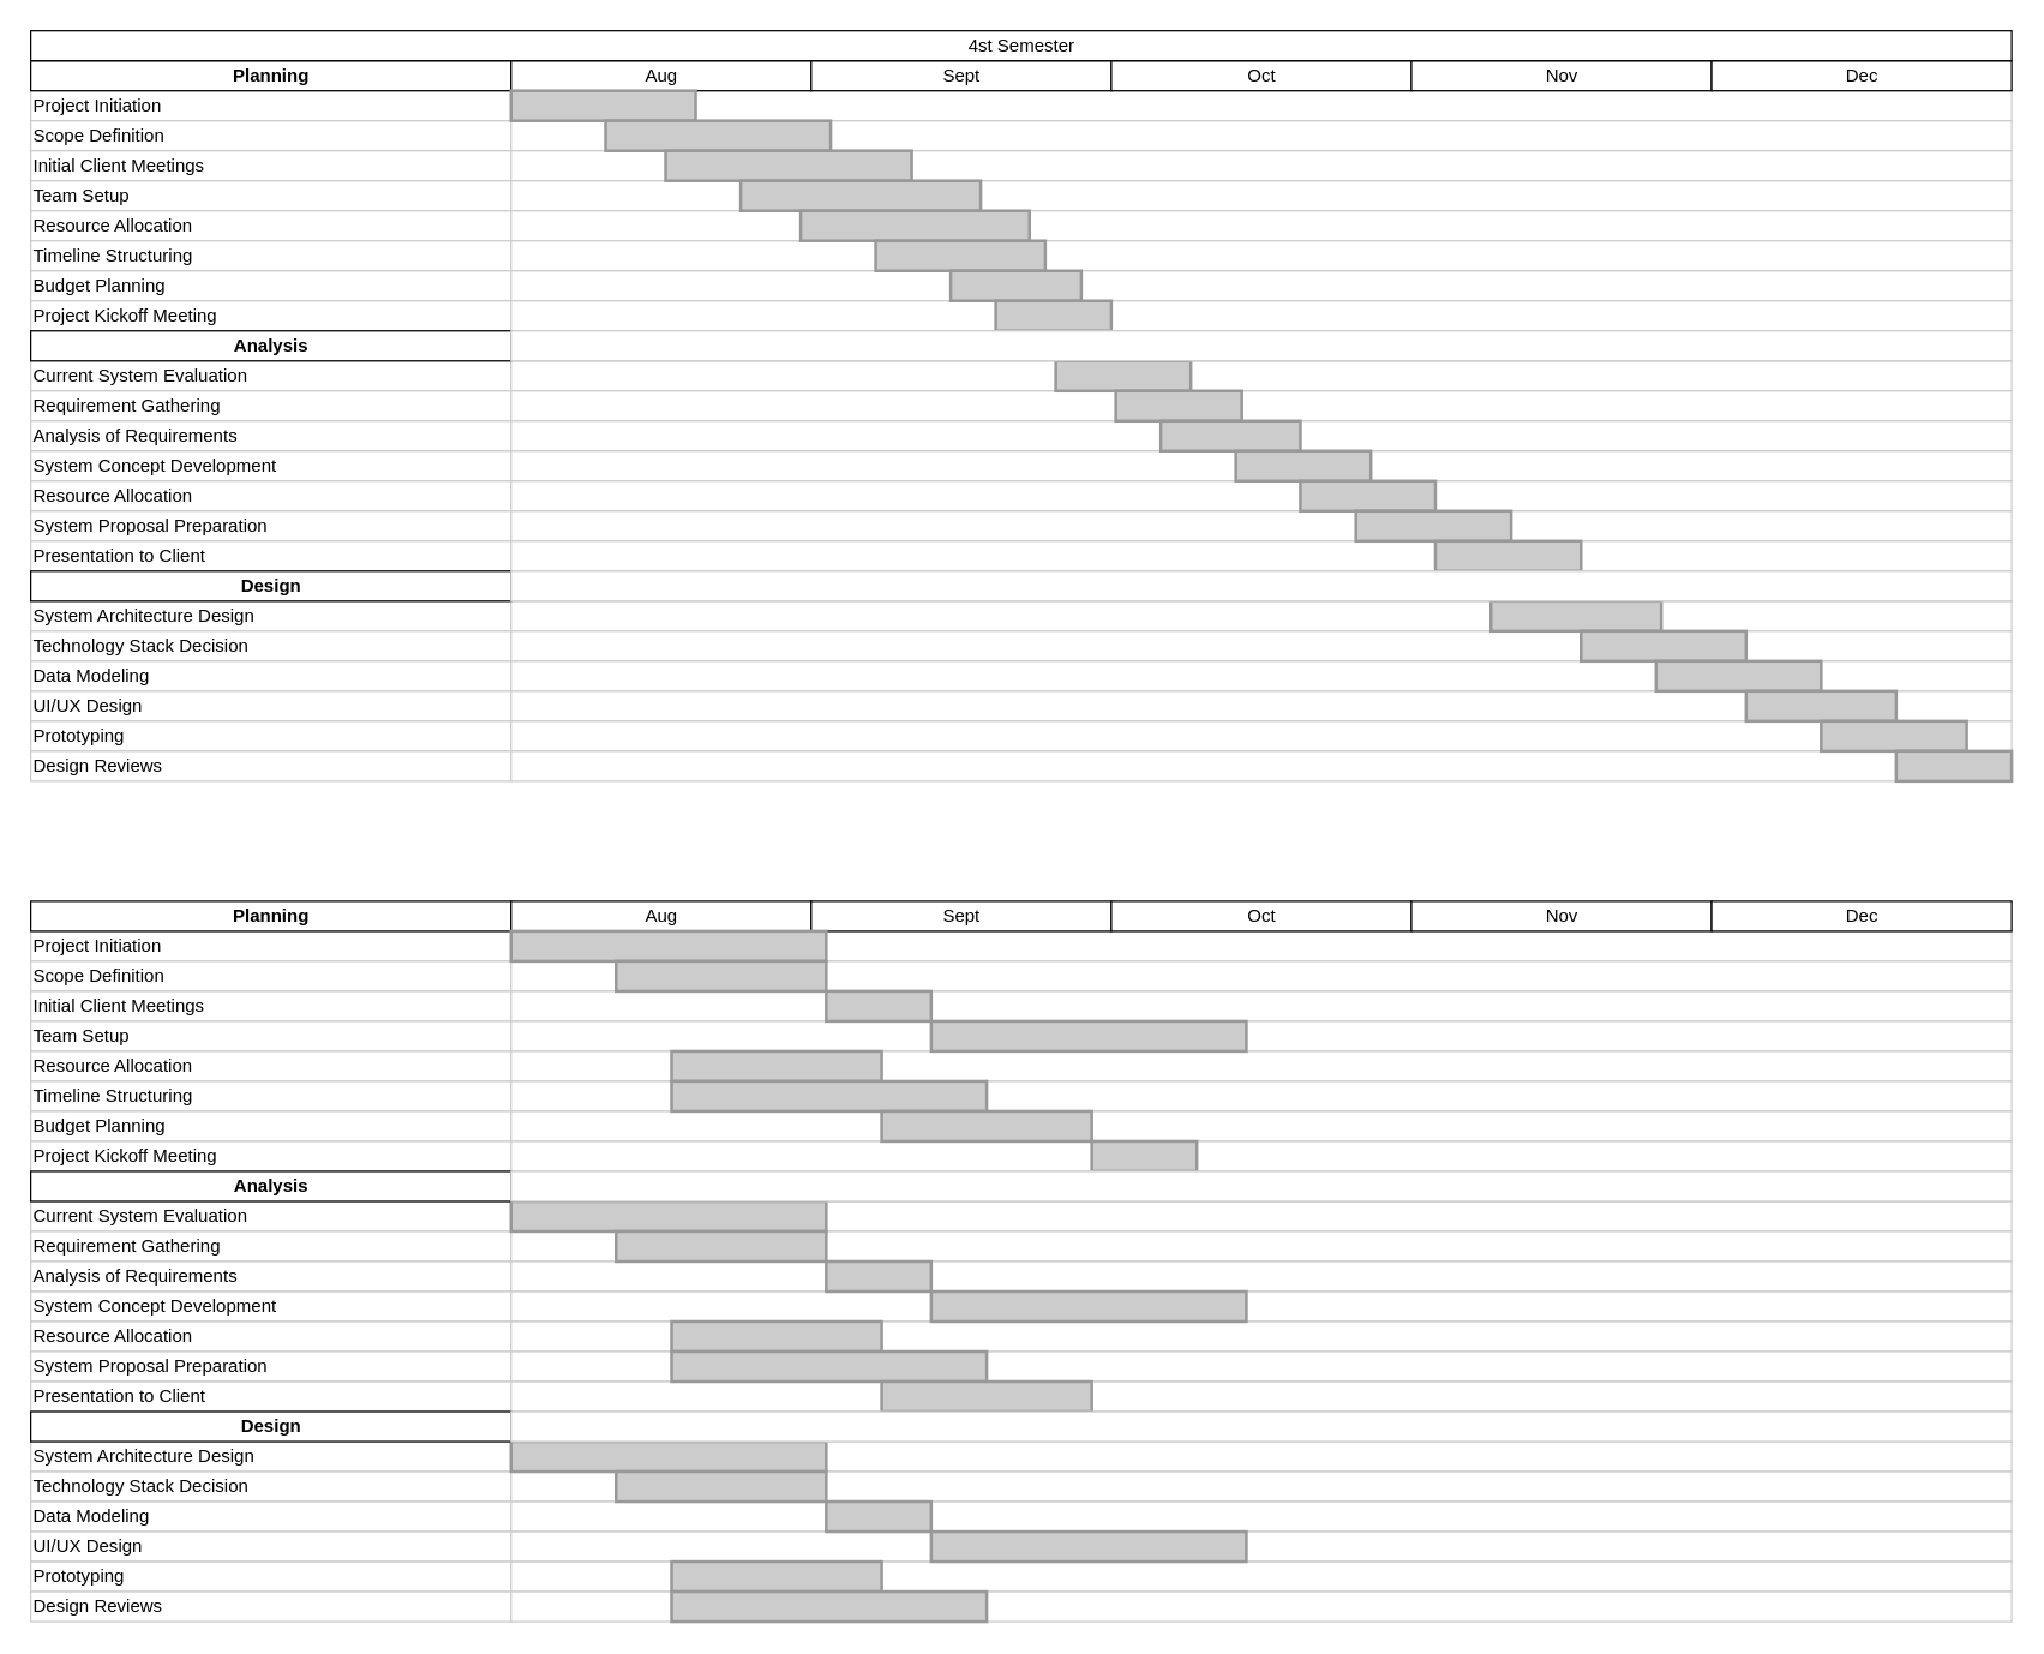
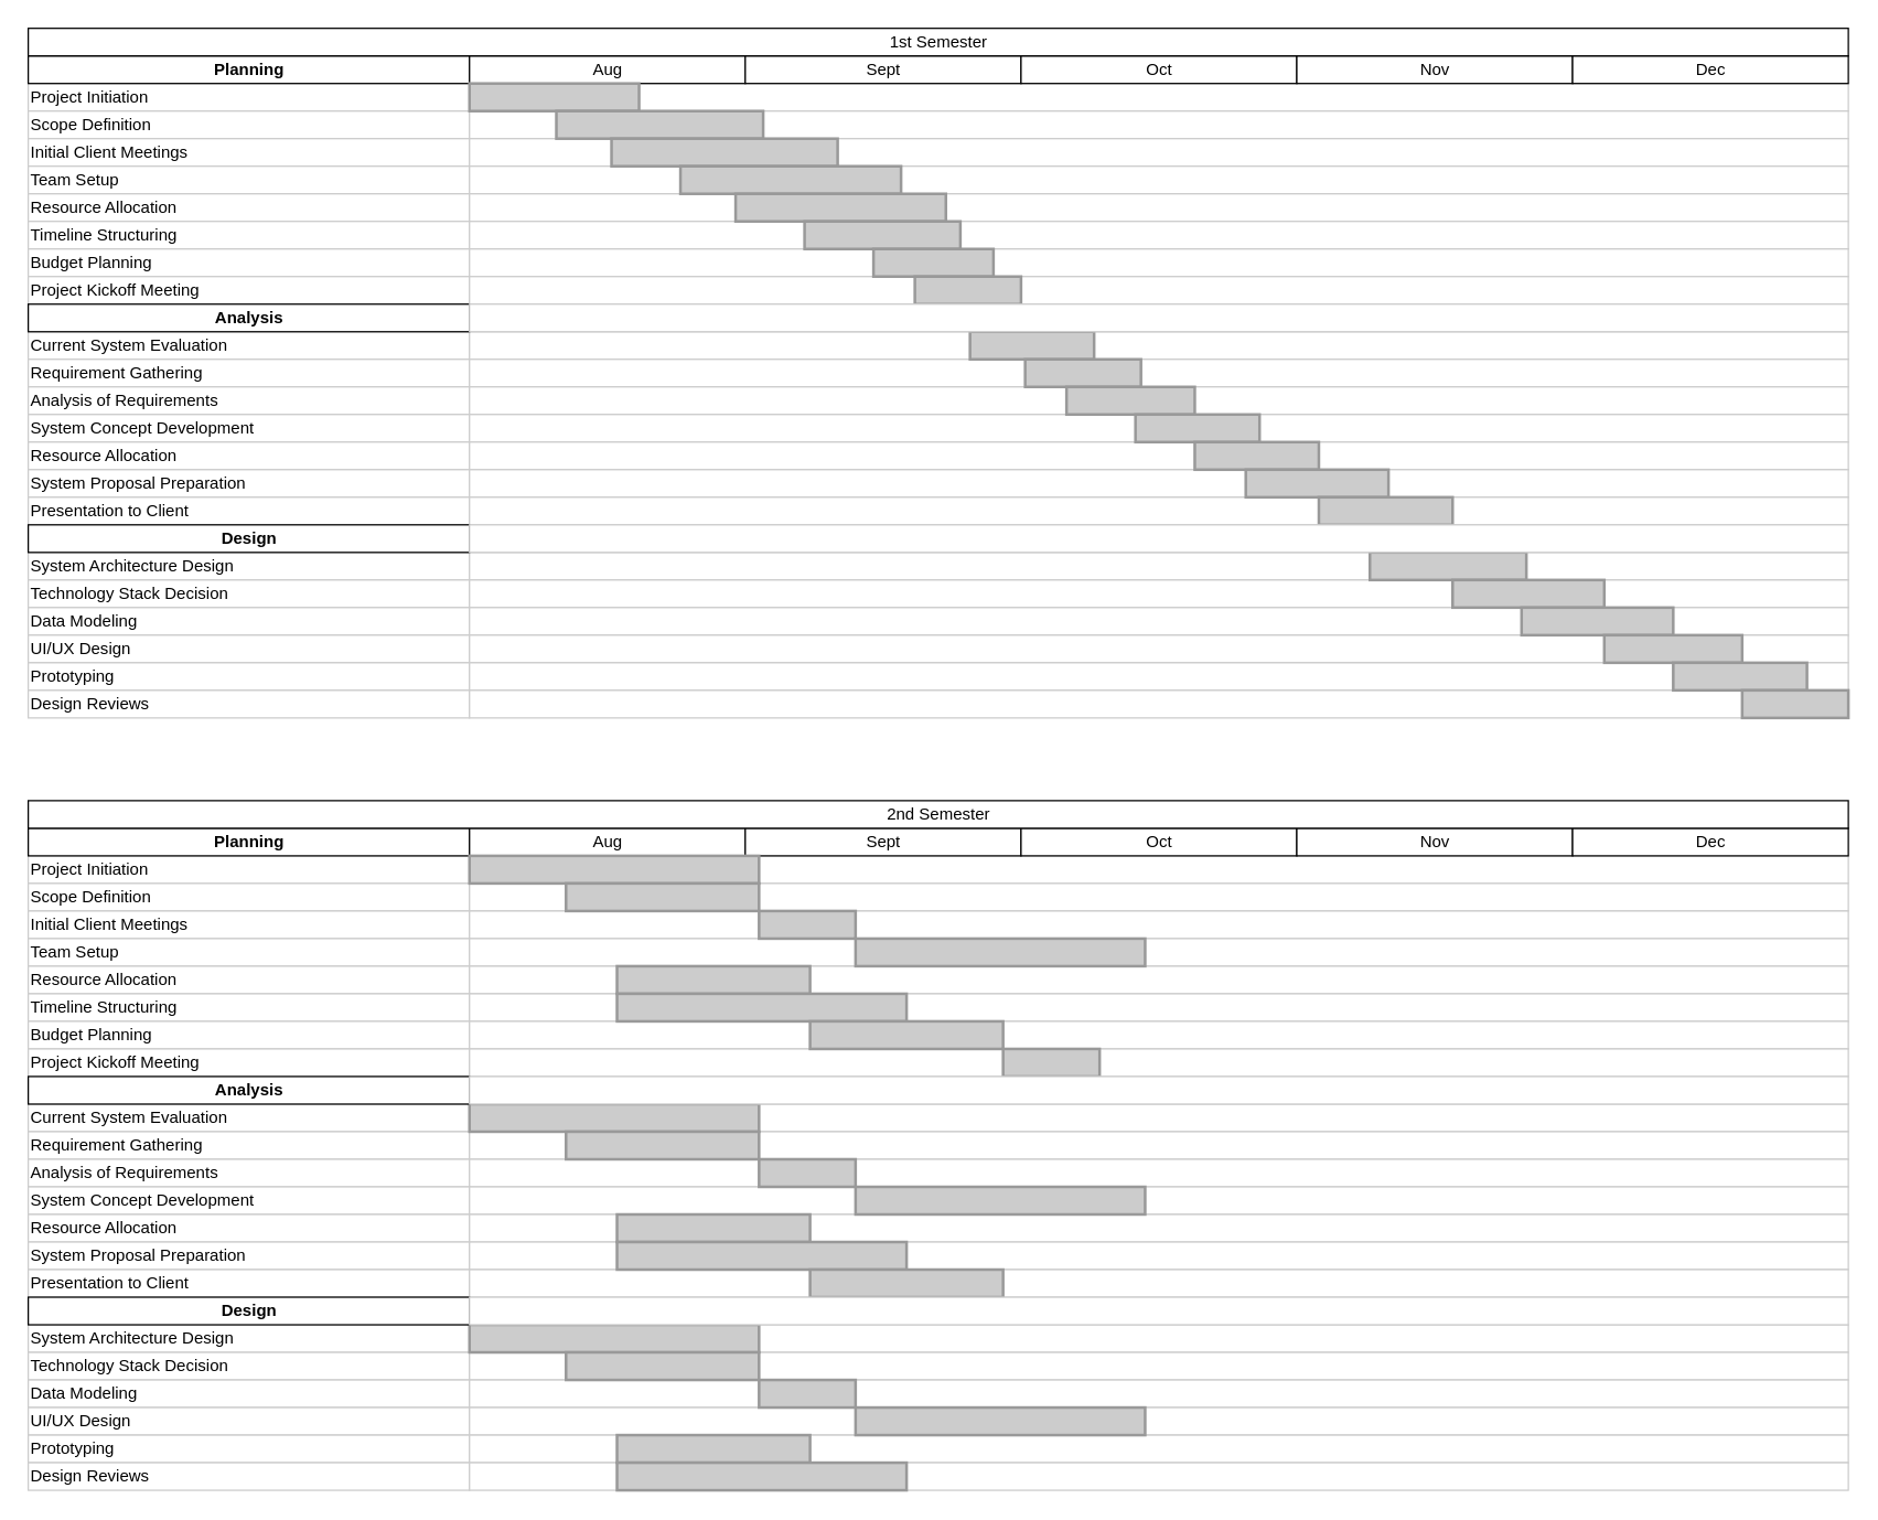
- <mxCell id="32" value="4st Semester" style="strokeWidth=1;fontStyle=0;html=1;" vertex="1" parent="1"><mxGeometry x="20" y="20" width="1320" height="20" as="geometry" /></mxCell>
+ <mxCell id="32" value="1st Semester" style="strokeWidth=1;fontStyle=0;html=1;" vertex="1" parent="1"><mxGeometry x="20" y="20" width="1320" height="20" as="geometry" /></mxCell>
+ <mxCell id="106" value="2nd Semester" style="strokeWidth=1;fontStyle=0;html=1;" vertex="1" parent="1"><mxGeometry x="20" y="580" width="1320" height="20" as="geometry" /></mxCell>
